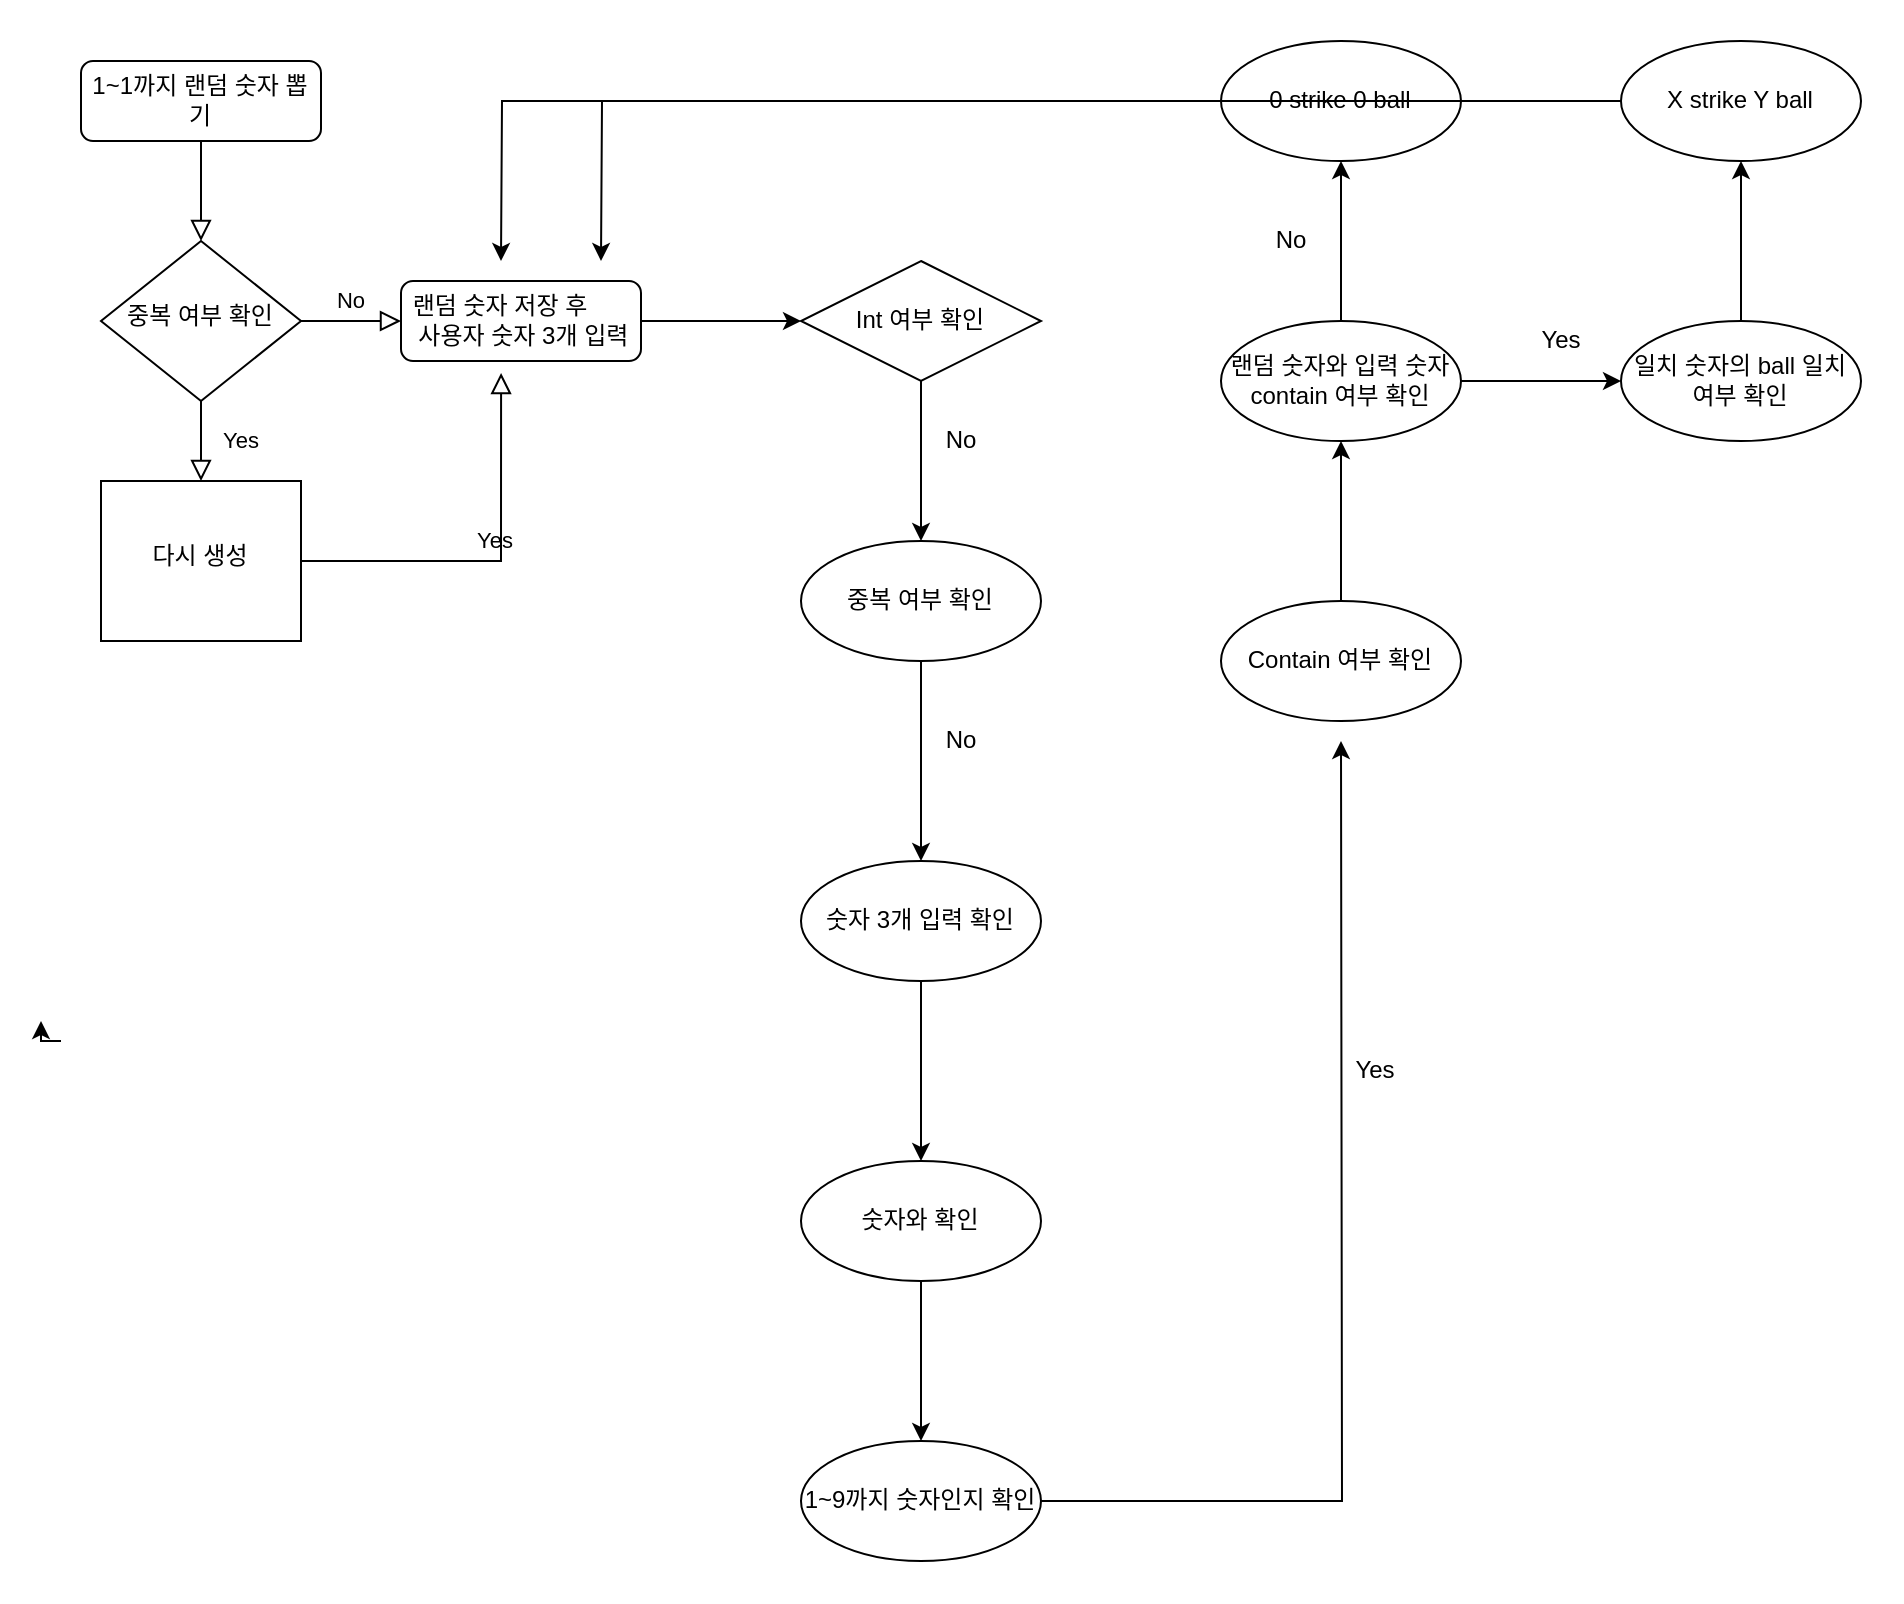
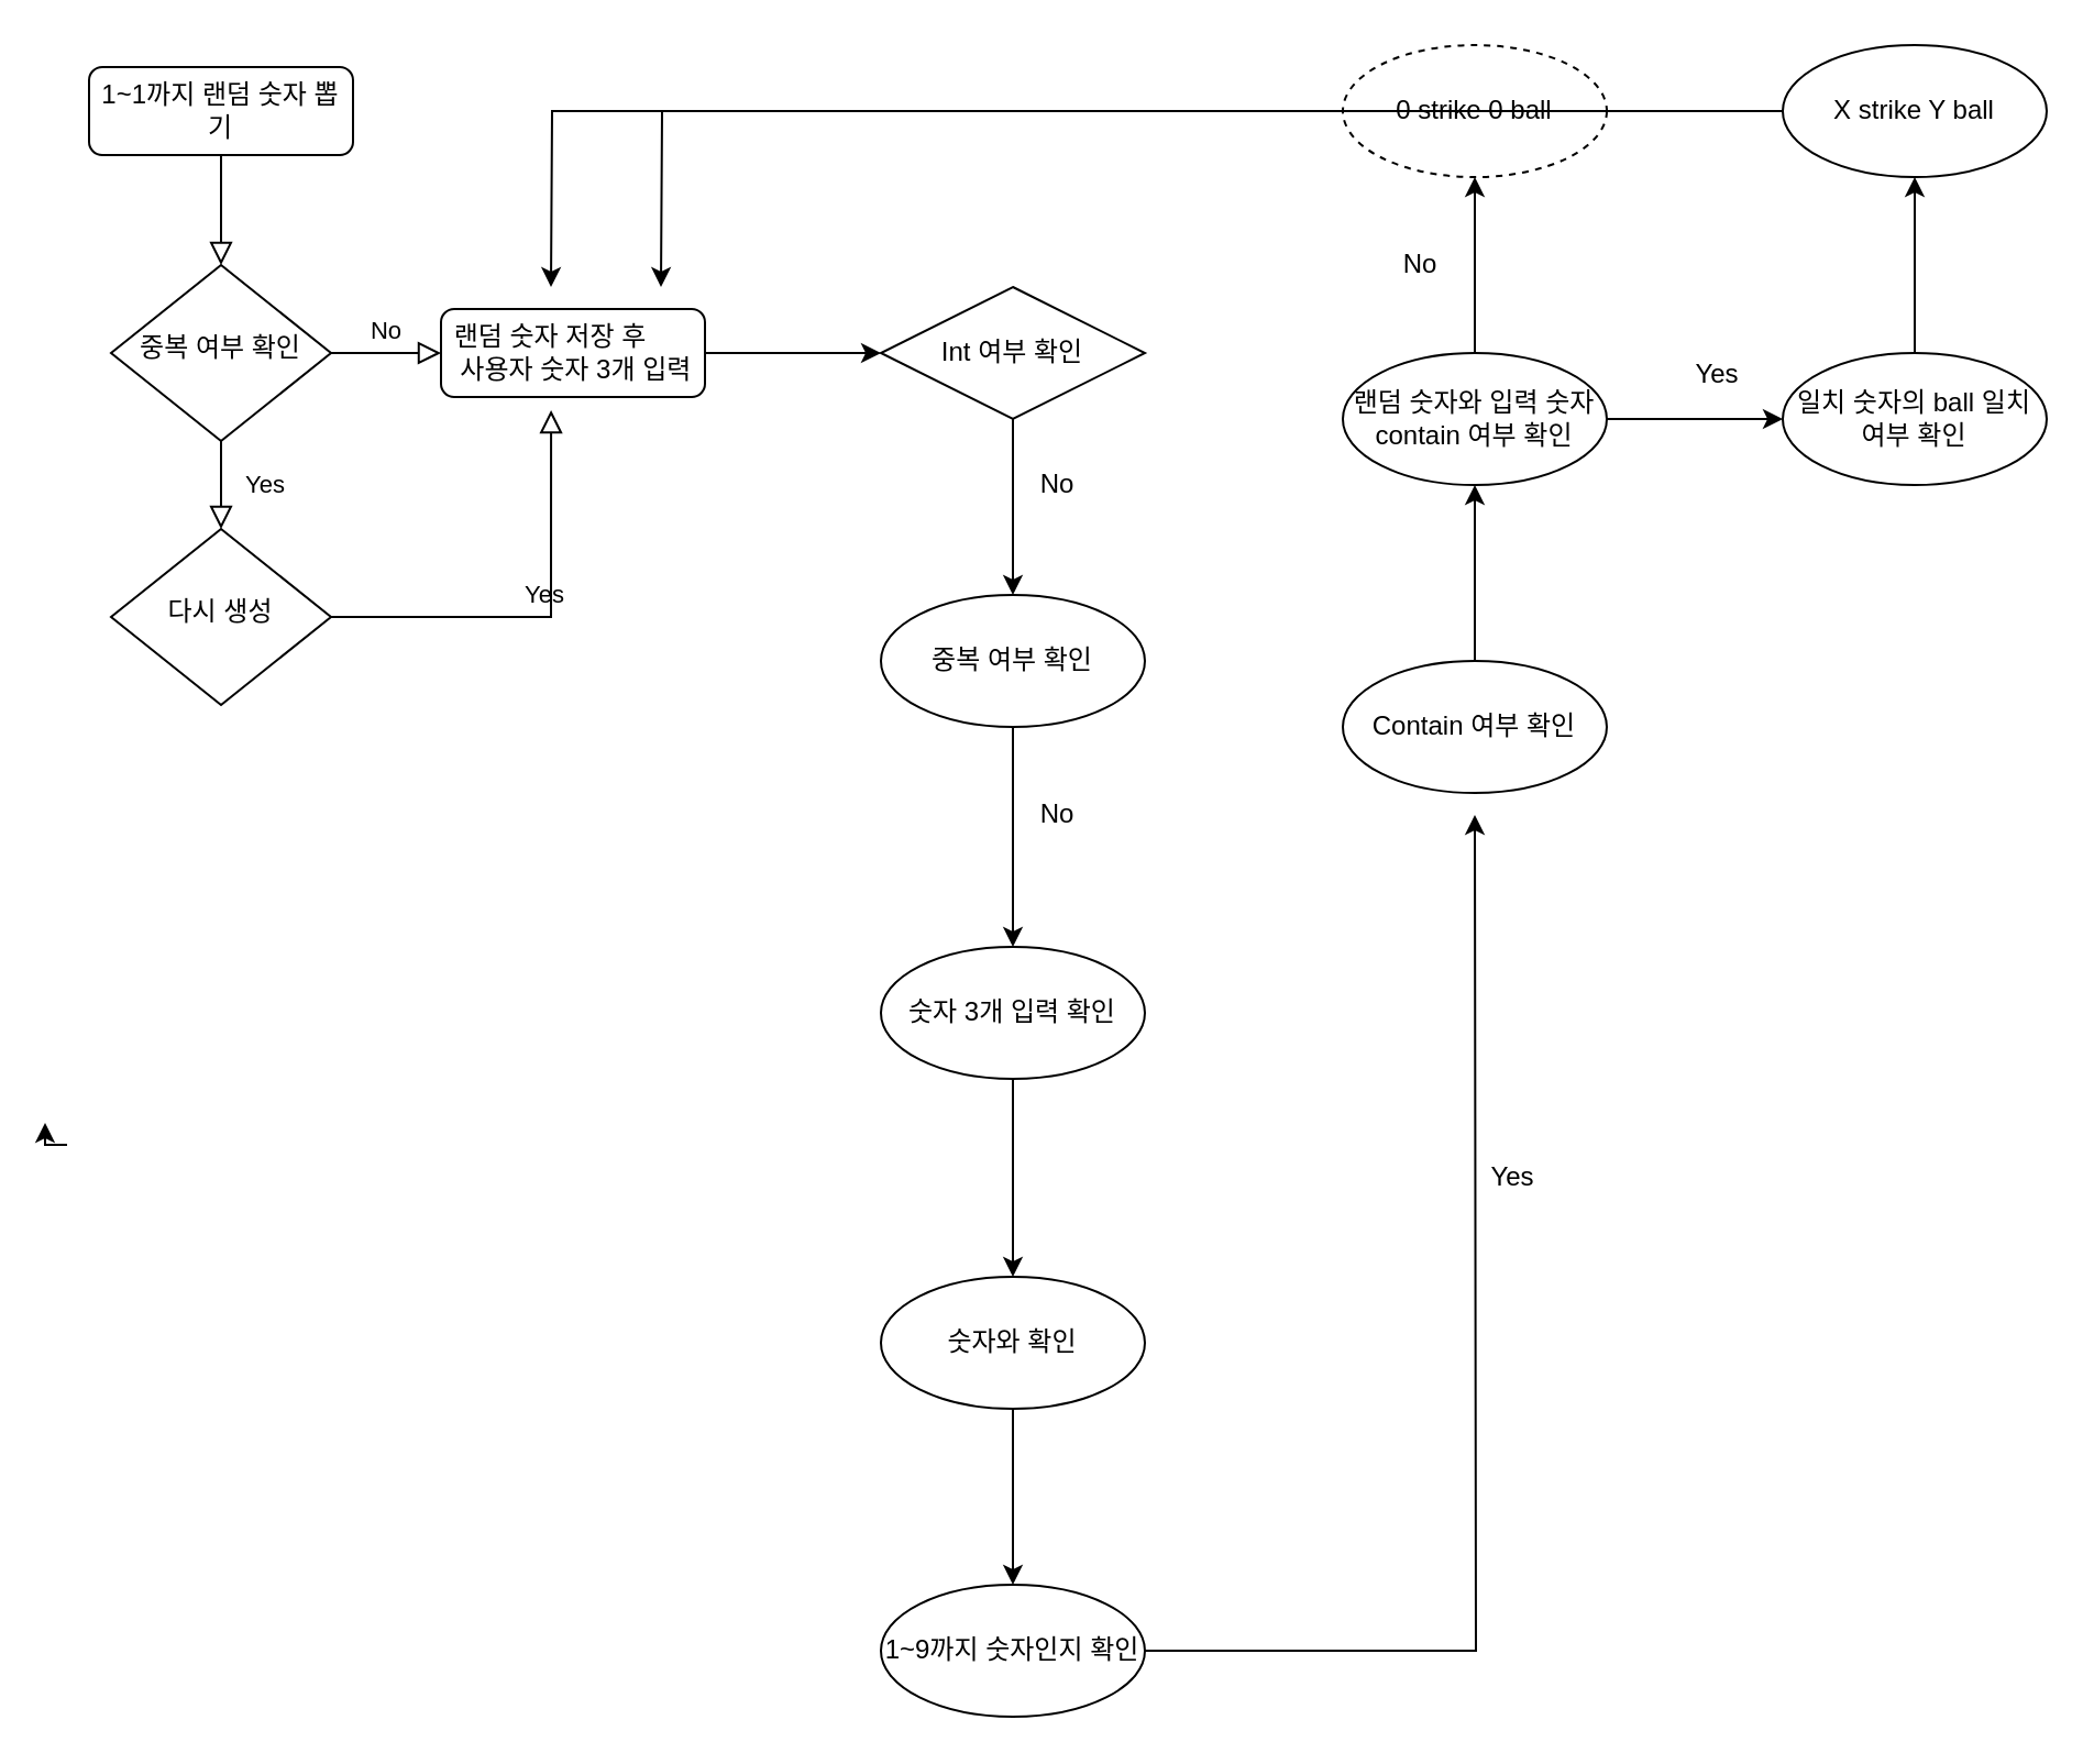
- <mxCell id="31" value="0 strike 0 ball" style="ellipse;whiteSpace=wrap;html=1;rounded=1;shadow=0;strokeWidth=1;glass=0;" vertex="1" parent="1"><mxGeometry x="610" y="20" width="120" height="60" as="geometry" /></mxCell>
+ <mxCell id="31" value="0 strike 0 ball" style="ellipse;whiteSpace=wrap;html=1;rounded=1;shadow=0;strokeWidth=1;glass=0;dashed=1;" vertex="1" parent="1"><mxGeometry x="610" y="20" width="120" height="60" as="geometry" /></mxCell>
- <mxCell id="10" value="다시 생성" style="whiteSpace=wrap;html=1;shadow=0;fontFamily=Helvetica;fontSize=12;align=center;strokeWidth=1;spacing=6;spacingTop=-4;rounded=0;" parent="1" vertex="1"><mxGeometry x="50" y="240" width="100" height="80" as="geometry" /></mxCell>
+ <mxCell id="10" value="다시 생성" style="rhombus;whiteSpace=wrap;html=1;shadow=0;fontFamily=Helvetica;fontSize=12;align=center;strokeWidth=1;spacing=6;spacingTop=-4;" parent="1" vertex="1"><mxGeometry x="50" y="240" width="100" height="80" as="geometry" /></mxCell>
